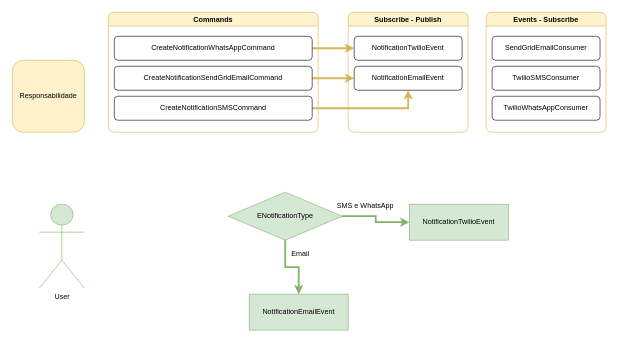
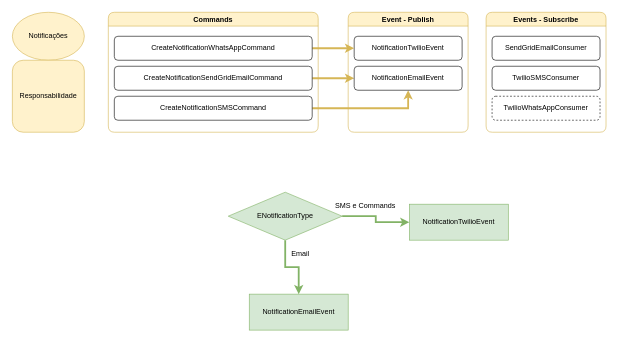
- <mxCell id="5" value="Subscribe -&amp;nbsp;Publish" style="swimlane;whiteSpace=wrap;html=1;startSize=23;fillColor=#fff2cc;strokeColor=#d6b656;rounded=1;" parent="1" vertex="1"><mxGeometry x="580" y="20" width="200" height="200" as="geometry" /></mxCell>
+ <mxCell id="5" value="Event -&amp;nbsp;Publish" style="swimlane;whiteSpace=wrap;html=1;startSize=23;fillColor=#fff2cc;strokeColor=#d6b656;rounded=1;" parent="1" vertex="1"><mxGeometry x="580" y="20" width="200" height="200" as="geometry" /></mxCell>
+ <mxCell id="2" value="Notificações" style="ellipse;whiteSpace=wrap;html=1;fillColor=#fff2cc;strokeColor=#d6b656;rounded=1;" parent="1" vertex="1"><mxGeometry y="20" width="120" height="80" as="geometry" x="20" /></mxCell>
- <mxCell id="17" value="TwilioWhatsAppConsumer" style="rounded=1;whiteSpace=wrap;html=1;" parent="1" vertex="1"><mxGeometry x="820" y="160" width="180" height="40" as="geometry" /></mxCell>
+ <mxCell id="17" value="TwilioWhatsAppConsumer" style="rounded=1;whiteSpace=wrap;html=1;dashed=1;" parent="1" vertex="1"><mxGeometry x="820" y="160" width="180" height="40" as="geometry" /></mxCell>
- <mxCell id="24" value="SMS e&amp;nbsp;WhatsApp&amp;nbsp;" style="text;html=1;align=center;verticalAlign=middle;resizable=0;points=[];autosize=1;strokeColor=none;fillColor=none;" vertex="1" parent="1"><mxGeometry x="550" y="328" width="120" height="30" as="geometry" /></mxCell>
+ <mxCell id="24" value="SMS e&amp;nbsp;Commands&amp;nbsp;" style="text;html=1;align=center;verticalAlign=middle;resizable=0;points=[];autosize=1;strokeColor=none;fillColor=none;" vertex="1" parent="1"><mxGeometry x="550" y="328" width="120" height="30" as="geometry" /></mxCell>
- <mxCell id="18" value="User" style="shape=umlActor;verticalLabelPosition=bottom;verticalAlign=top;html=1;outlineConnect=0;fillColor=#d5e8d4;strokeColor=#82b366;" vertex="1" parent="1"><mxGeometry x="65" y="340" width="75" height="140" as="geometry" /></mxCell>
